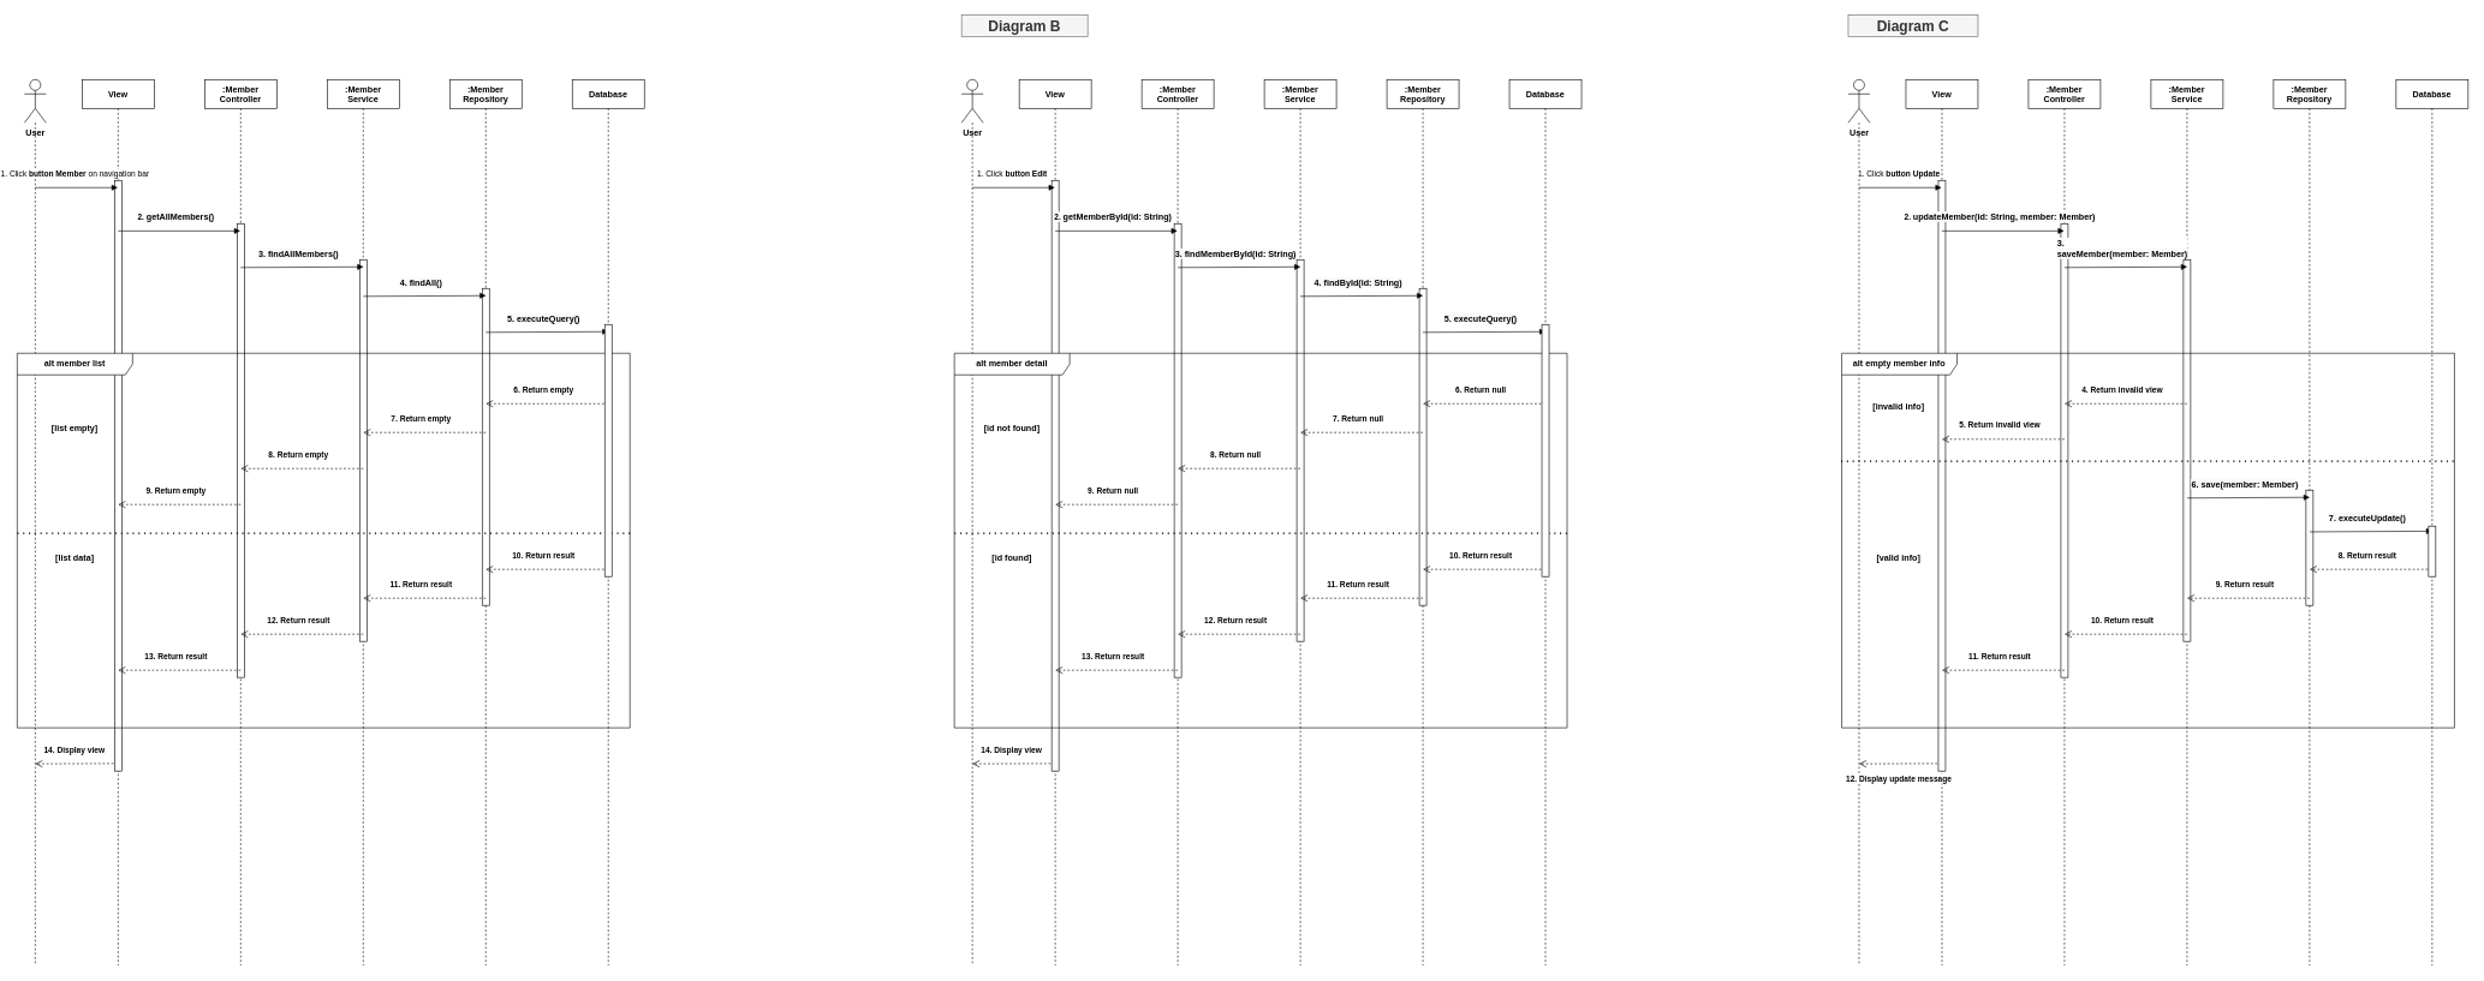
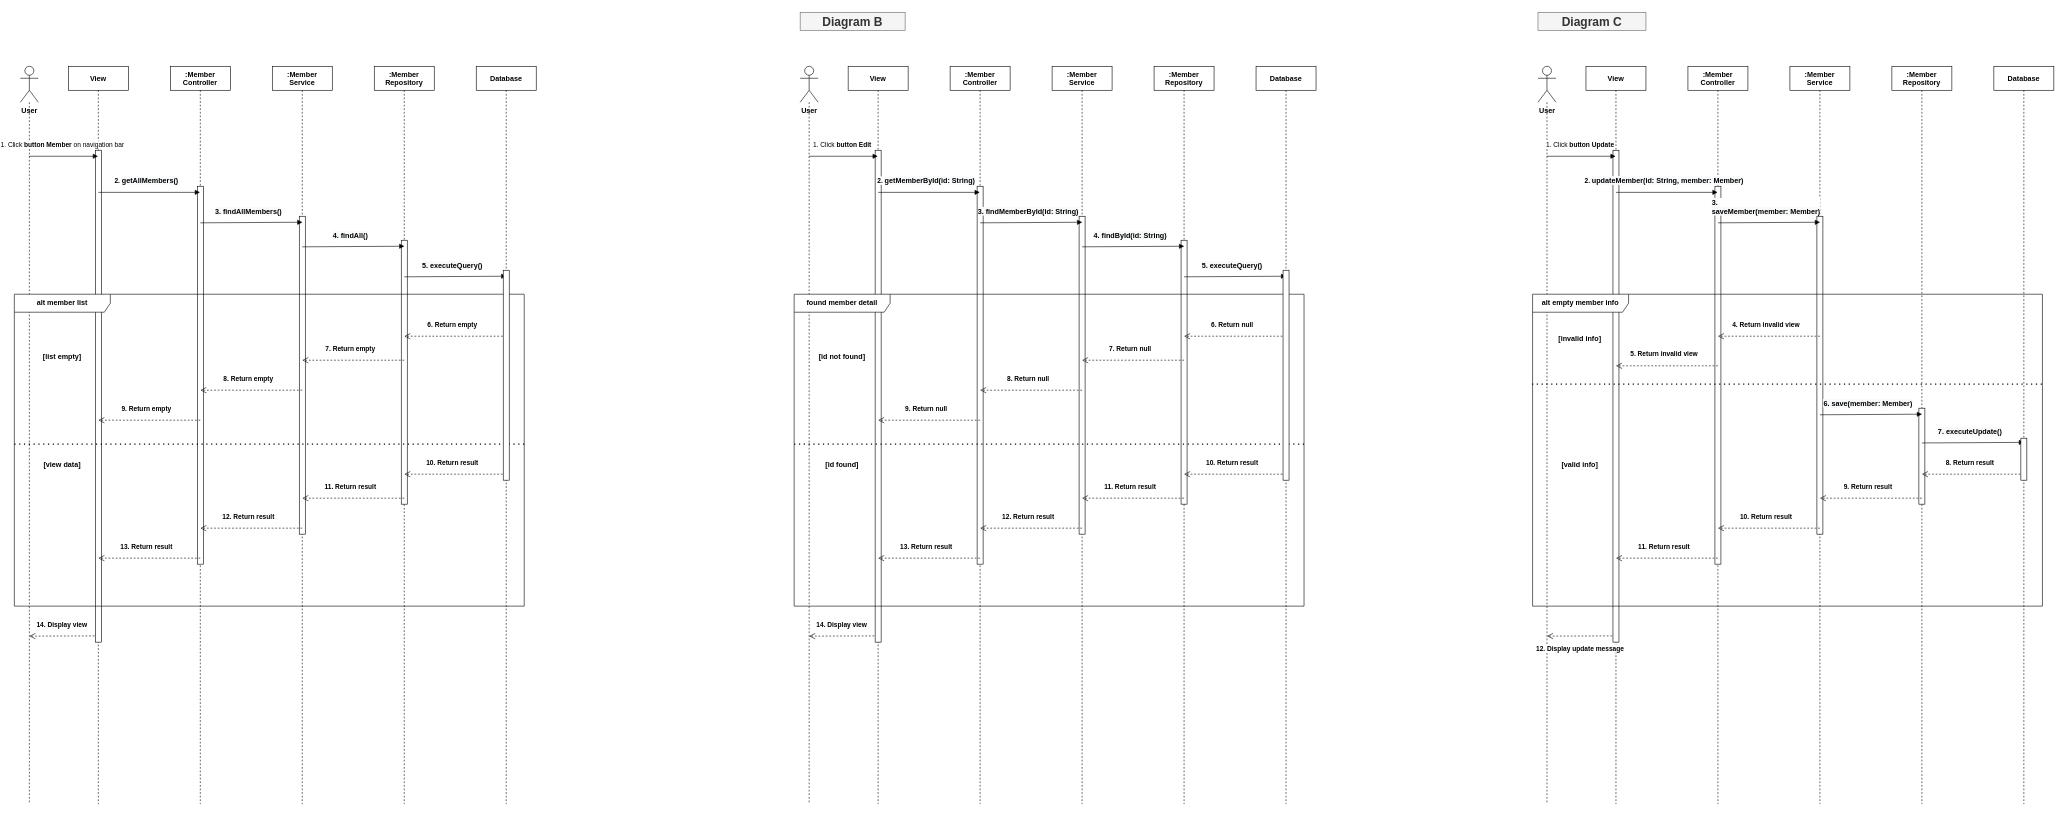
- <mxCell id="49" value="&lt;b&gt;alt member detail&lt;/b&gt;" style="shape=umlFrame;whiteSpace=wrap;html=1;width=160;height=30;" vertex="1" parent="1"><mxGeometry x="1320" y="490" width="850" height="520" as="geometry" /></mxCell>
+ <mxCell id="49" value="&lt;b&gt;found member detail&lt;/b&gt;" style="shape=umlFrame;whiteSpace=wrap;html=1;width=160;height=30;" vertex="1" parent="1"><mxGeometry x="1320" y="490" width="850" height="520" as="geometry" /></mxCell>
- <mxCell id="26" value="&lt;b&gt;[list data]&lt;/b&gt;" style="text;html=1;strokeColor=none;fillColor=none;align=center;verticalAlign=middle;whiteSpace=wrap;rounded=0;" vertex="1" parent="1"><mxGeometry x="60" y="760" width="80" height="30" as="geometry" /></mxCell>
+ <mxCell id="26" value="&lt;b&gt;[view data]&lt;/b&gt;" style="text;html=1;strokeColor=none;fillColor=none;align=center;verticalAlign=middle;whiteSpace=wrap;rounded=0;" vertex="1" parent="1"><mxGeometry x="60" y="760" width="80" height="30" as="geometry" /></mxCell>
